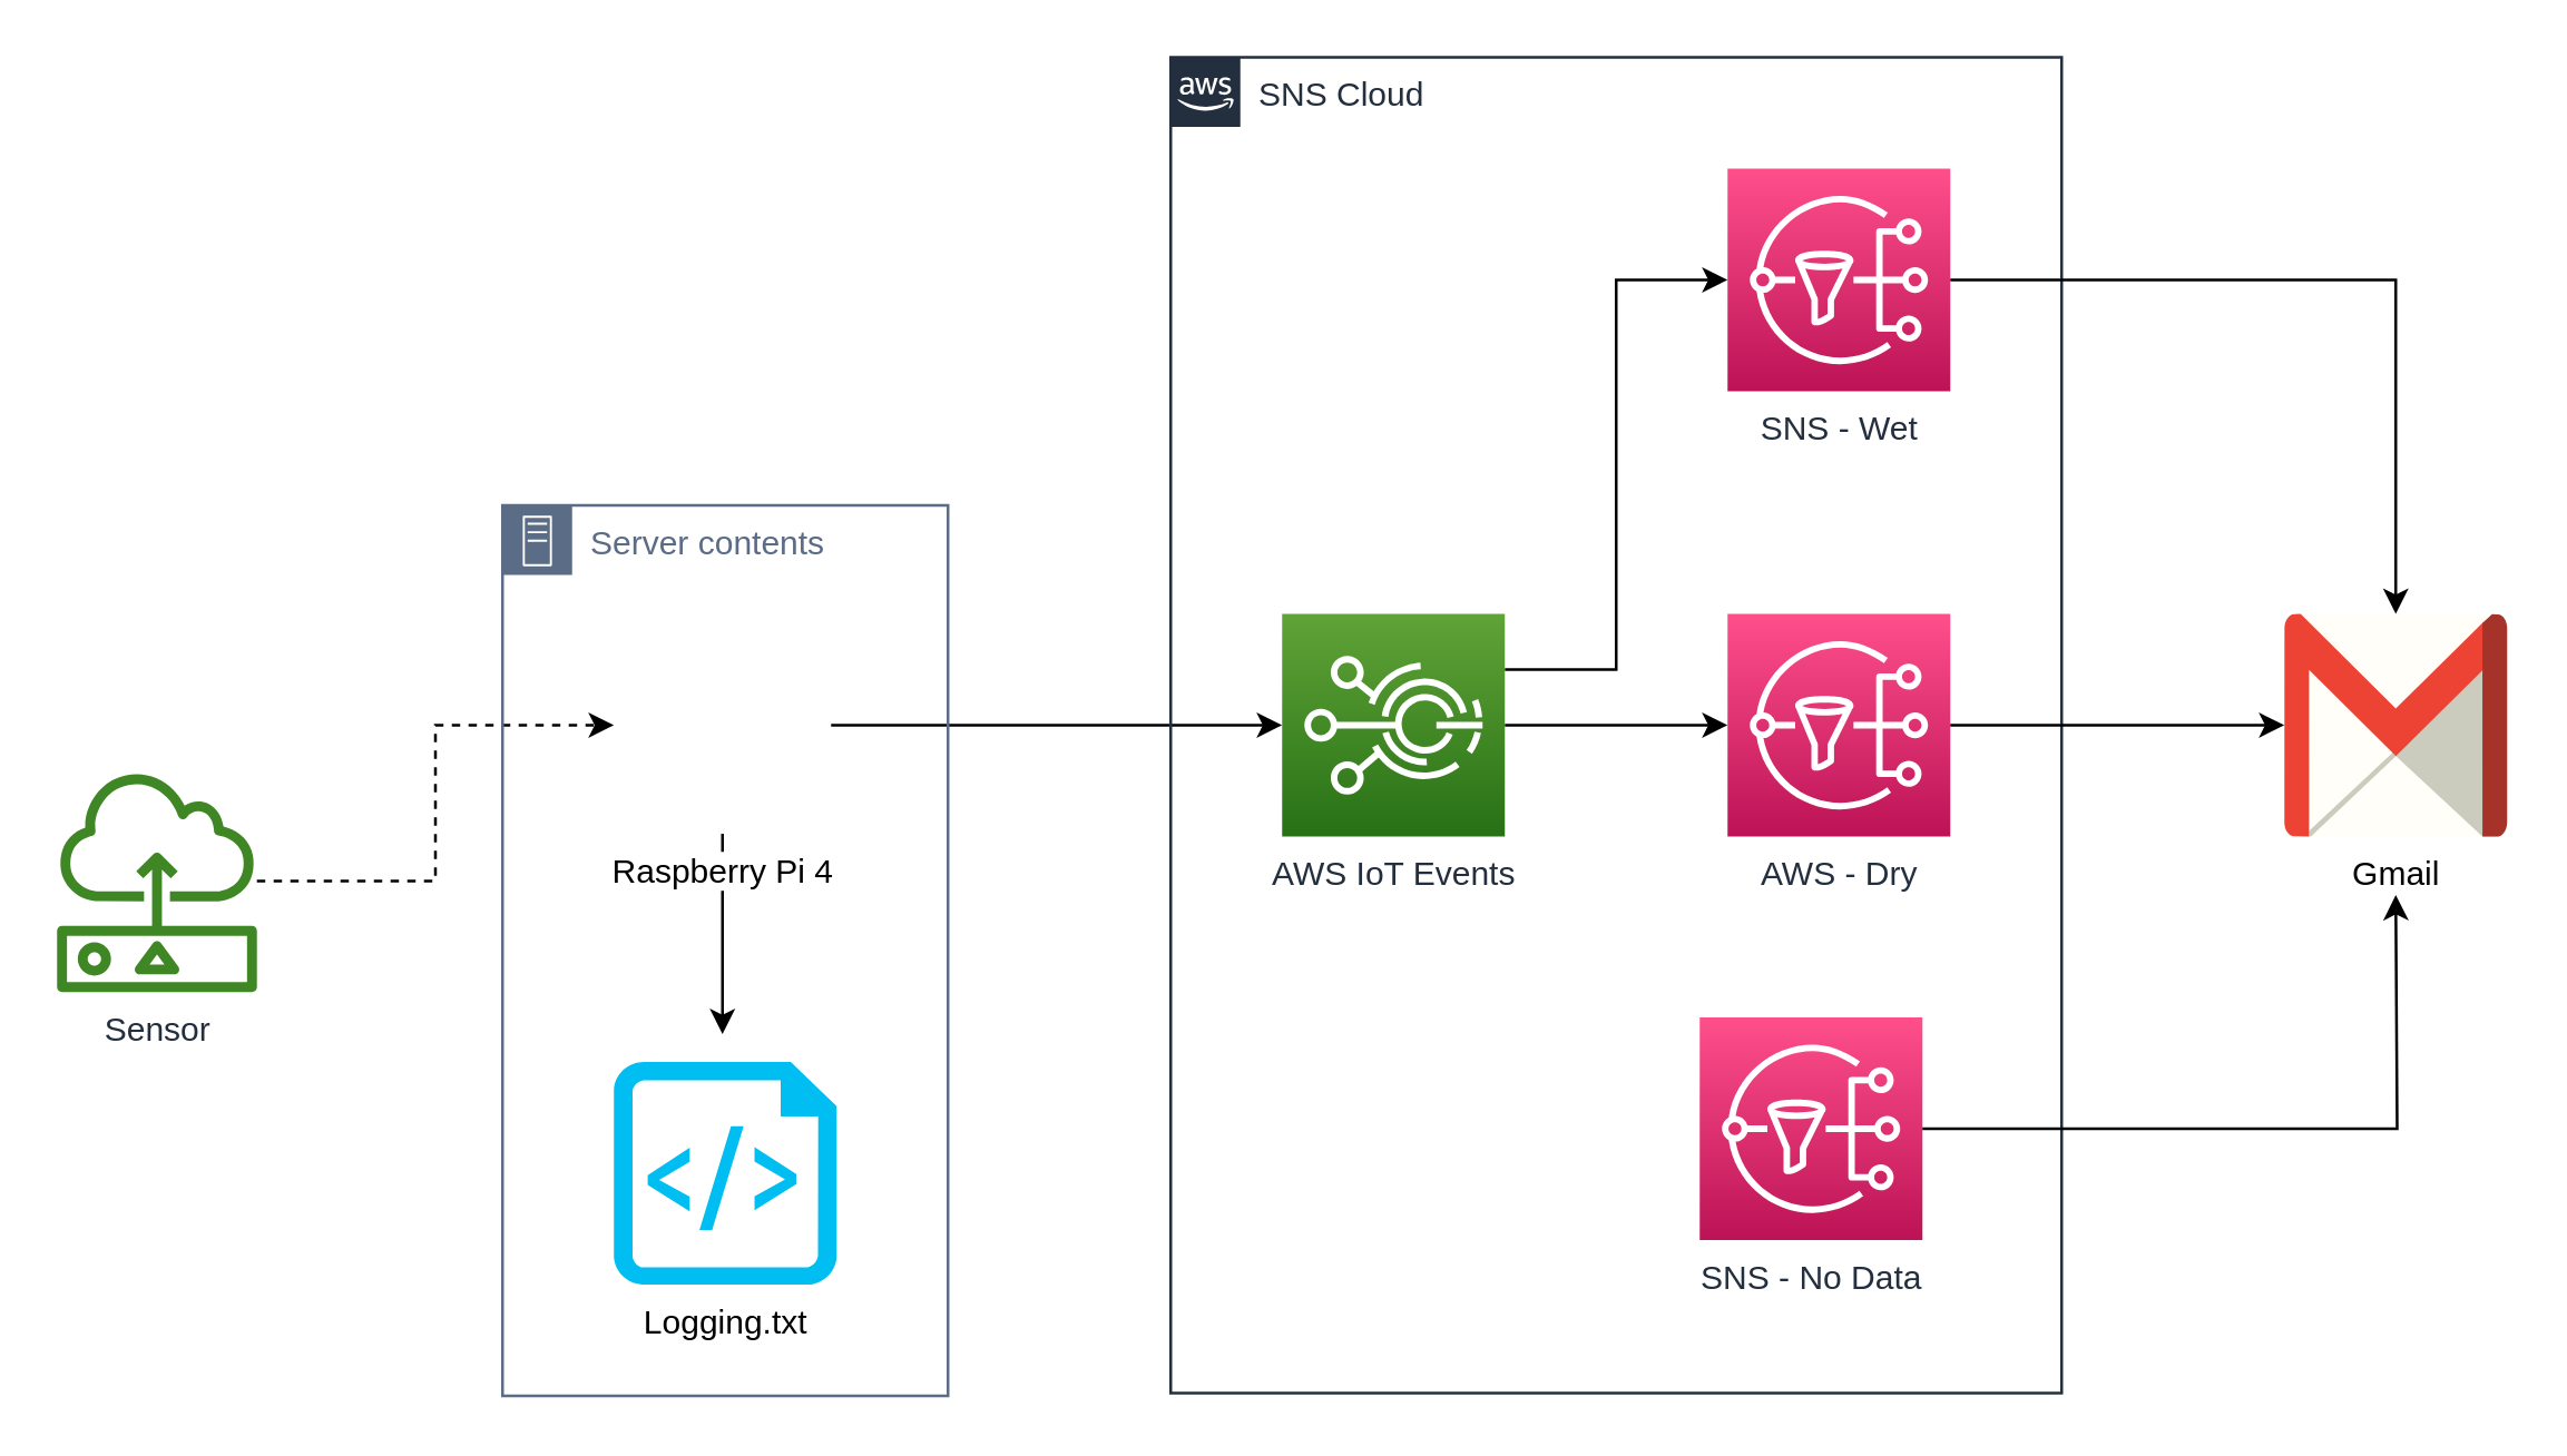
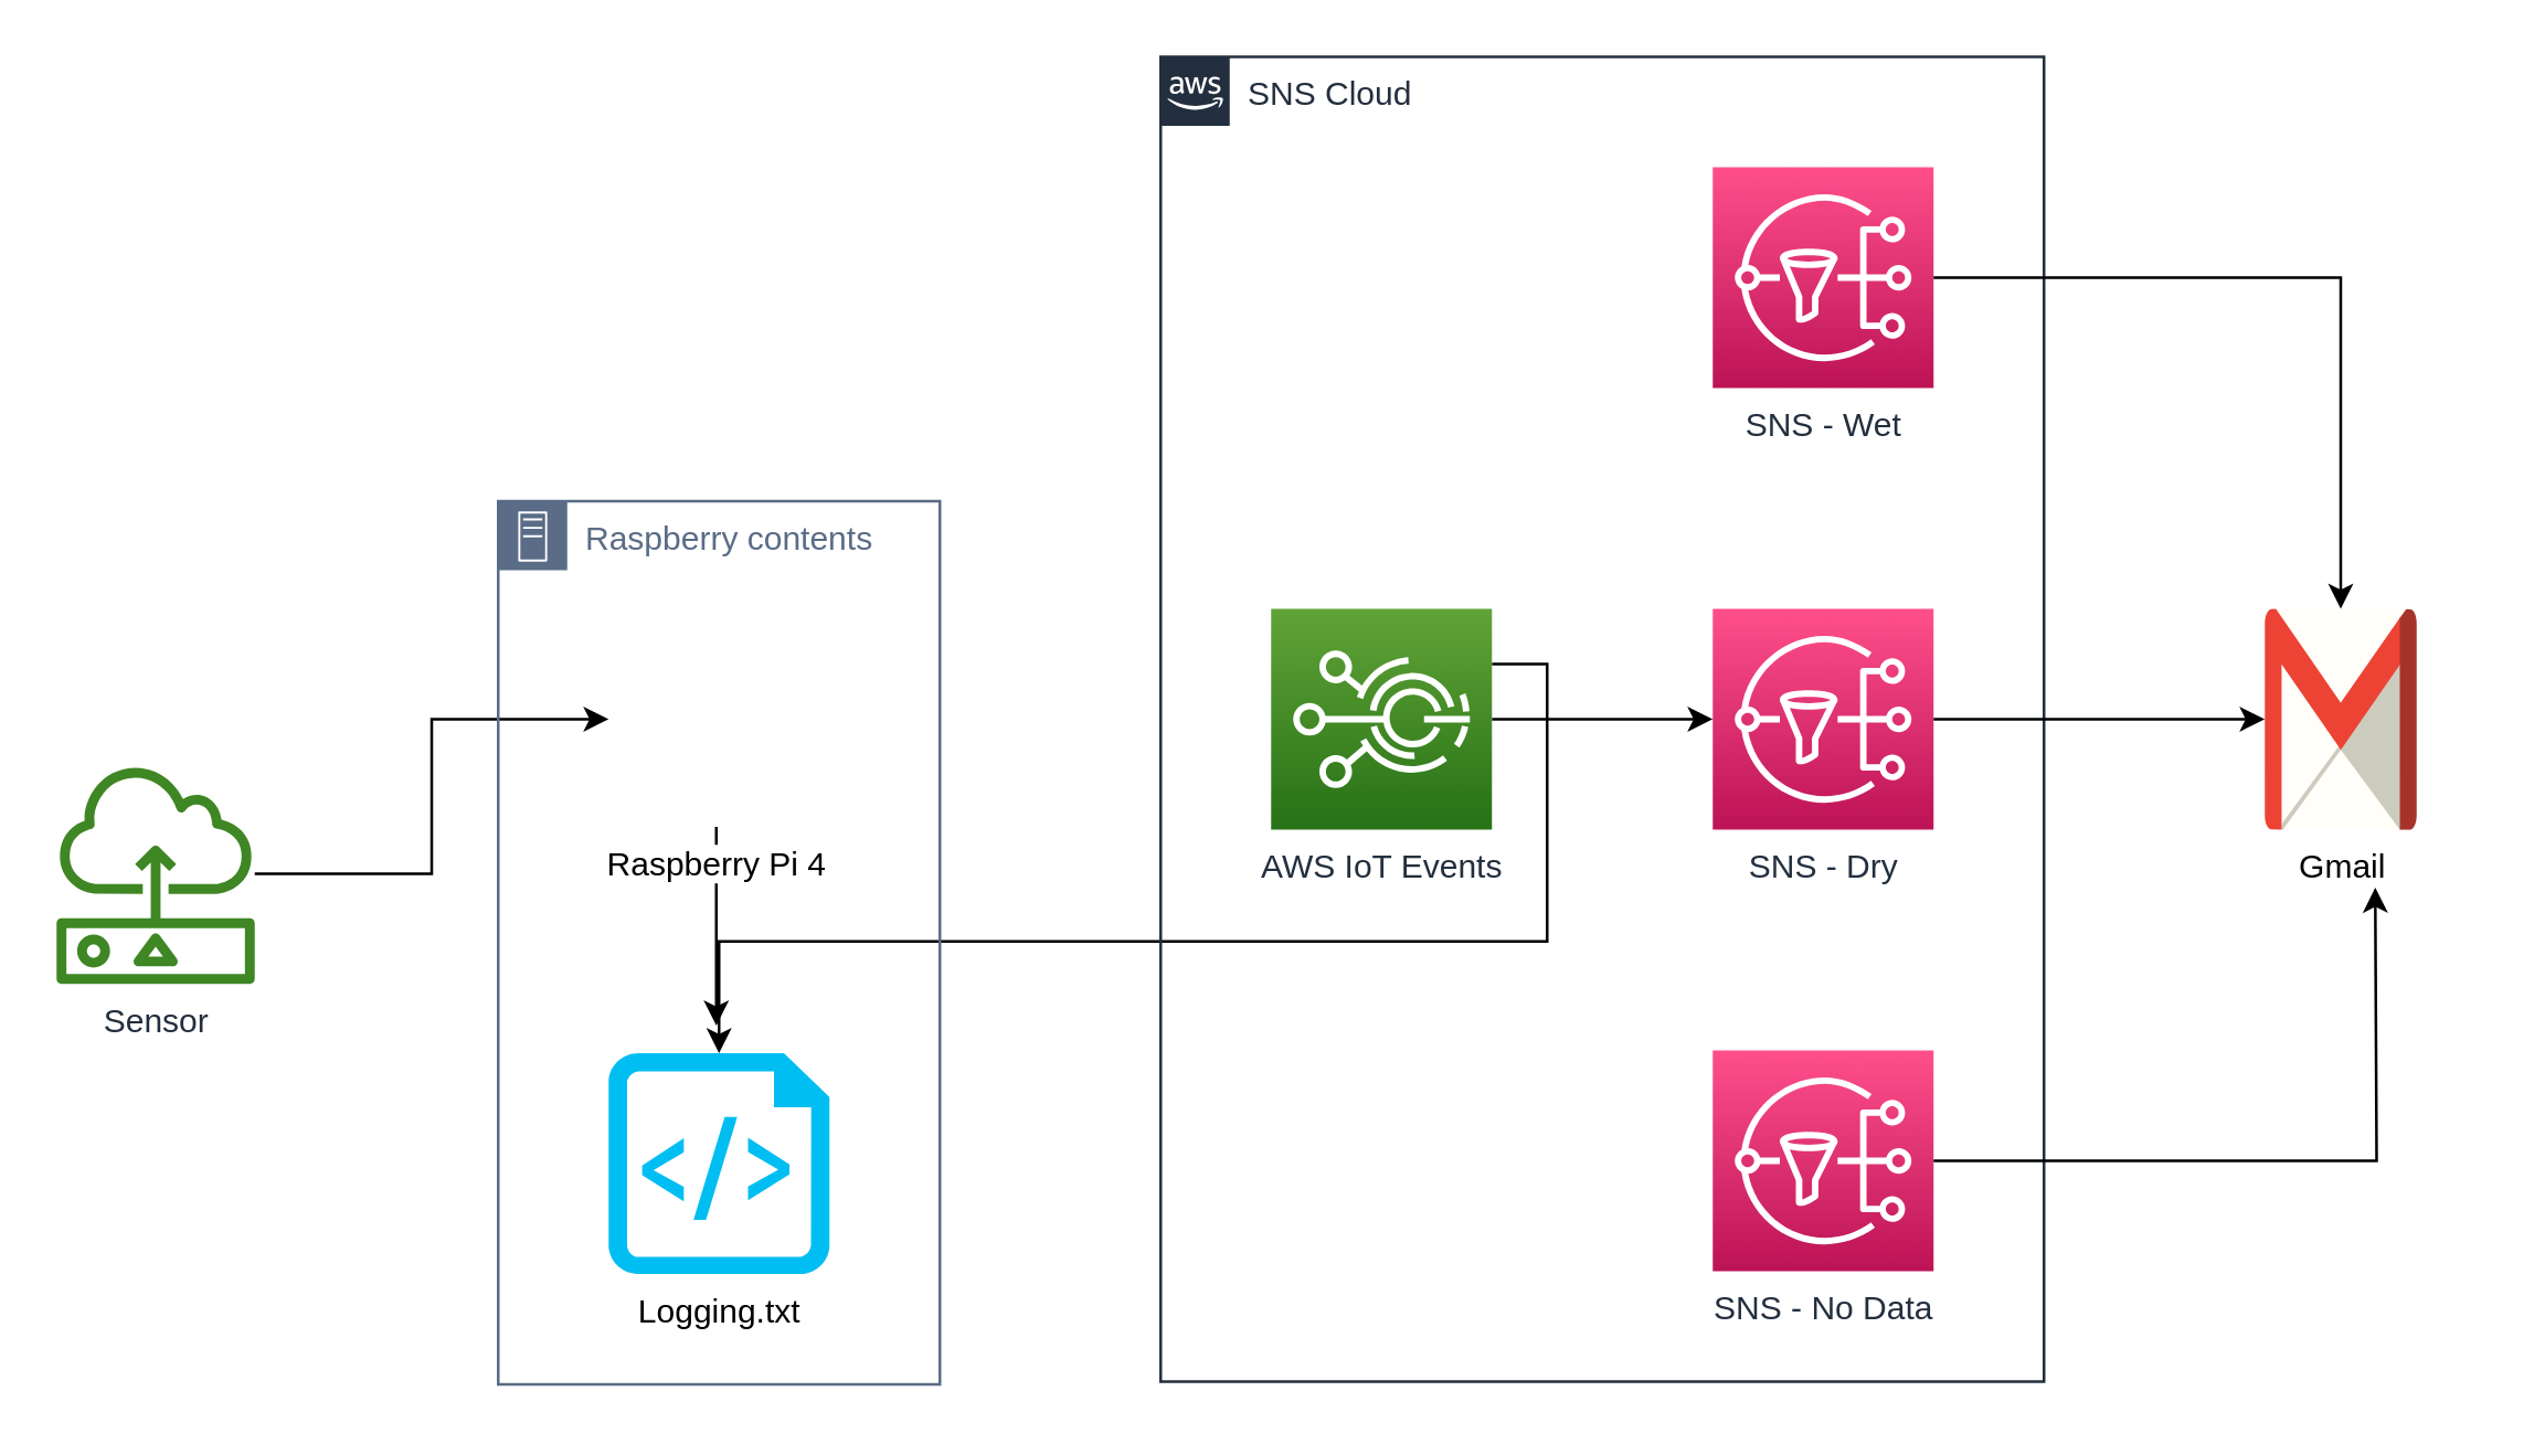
- <mxCell id="8" style="edgeStyle=orthogonalEdgeStyle;rounded=0;orthogonalLoop=1;jettySize=auto;html=1;exitX=1;exitY=0.25;exitDx=0;exitDy=0;exitPerimeter=0;entryX=0;entryY=0.5;entryDx=0;entryDy=0;entryPerimeter=0;startArrow=none;startFill=0;endArrow=classic;endFill=1;" edge="1" parent="1" source="10" target="13"><mxGeometry relative="1" as="geometry" /></mxCell>
+ <mxCell id="8" style="edgeStyle=orthogonalEdgeStyle;rounded=0;orthogonalLoop=1;jettySize=auto;html=1;exitX=1;exitY=0.25;exitDx=0;exitDy=0;exitPerimeter=0;startArrow=none;startFill=0;endArrow=classic;endFill=1;" edge="1" parent="1" source="10" target="7"><mxGeometry relative="1" as="geometry" /></mxCell>
- <mxCell id="15" value="Server contents" style="points=[[0,0],[0.25,0],[0.5,0],[0.75,0],[1,0],[1,0.25],[1,0.5],[1,0.75],[1,1],[0.75,1],[0.5,1],[0.25,1],[0,1],[0,0.75],[0,0.5],[0,0.25]];outlineConnect=0;gradientColor=none;html=1;whiteSpace=wrap;fontSize=12;fontStyle=0;container=1;pointerEvents=0;collapsible=0;recursiveResize=0;shape=mxgraph.aws4.group;grIcon=mxgraph.aws4.group_on_premise;strokeColor=#5A6C86;fillColor=none;verticalAlign=top;align=left;spacingLeft=30;fontColor=#5A6C86;dashed=0;" vertex="1" parent="1"><mxGeometry x="180" y="181" width="160" height="320" as="geometry" /></mxCell>
+ <mxCell id="15" value="Raspberry contents" style="points=[[0,0],[0.25,0],[0.5,0],[0.75,0],[1,0],[1,0.25],[1,0.5],[1,0.75],[1,1],[0.75,1],[0.5,1],[0.25,1],[0,1],[0,0.75],[0,0.5],[0,0.25]];outlineConnect=0;gradientColor=none;html=1;whiteSpace=wrap;fontSize=12;fontStyle=0;container=1;pointerEvents=0;collapsible=0;recursiveResize=0;shape=mxgraph.aws4.group;grIcon=mxgraph.aws4.group_on_premise;strokeColor=#5A6C86;fillColor=none;verticalAlign=top;align=left;spacingLeft=30;fontColor=#5A6C86;dashed=0;" vertex="1" parent="1"><mxGeometry x="180" y="181" width="160" height="320" as="geometry" /></mxCell>
- <mxCell id="5" style="edgeStyle=orthogonalEdgeStyle;rounded=0;orthogonalLoop=1;jettySize=auto;html=1;exitX=1;exitY=0.5;exitDx=0;exitDy=0;startArrow=none;startFill=0;endArrow=classic;endFill=1;strokeColor=default;" edge="1" parent="1" source="6" target="10"><mxGeometry relative="1" as="geometry" /></mxCell>
- <mxCell id="16" value="Gmail" style="dashed=0;outlineConnect=0;html=1;align=center;labelPosition=center;verticalLabelPosition=bottom;verticalAlign=top;shape=mxgraph.weblogos.gmail" vertex="1" parent="1"><mxGeometry x="820" y="220" width="80" height="80" as="geometry" /></mxCell>
+ <mxCell id="16" value="Gmail" style="dashed=0;outlineConnect=0;html=1;align=center;labelPosition=center;verticalLabelPosition=bottom;verticalAlign=top;shape=mxgraph.weblogos.gmail" vertex="1" parent="1"><mxGeometry x="820" y="220" width="55" height="80" as="geometry" /></mxCell>
- <mxCell id="2" style="edgeStyle=orthogonalEdgeStyle;rounded=0;orthogonalLoop=1;jettySize=auto;html=1;startArrow=none;startFill=0;endArrow=classic;endFill=1;strokeColor=default;dashed=1;" edge="1" parent="1" source="3" target="6"><mxGeometry relative="1" as="geometry" /></mxCell>
+ <mxCell id="2" style="edgeStyle=orthogonalEdgeStyle;rounded=0;orthogonalLoop=1;jettySize=auto;html=1;startArrow=none;startFill=0;endArrow=classic;endFill=1;strokeColor=default;" edge="1" parent="1" source="3" target="6"><mxGeometry relative="1" as="geometry" /></mxCell>
- <mxCell id="12" value="AWS - Dry" style="sketch=0;points=[[0,0,0],[0.25,0,0],[0.5,0,0],[0.75,0,0],[1,0,0],[0,1,0],[0.25,1,0],[0.5,1,0],[0.75,1,0],[1,1,0],[0,0.25,0],[0,0.5,0],[0,0.75,0],[1,0.25,0],[1,0.5,0],[1,0.75,0]];outlineConnect=0;fontColor=#232F3E;gradientColor=#FF4F8B;gradientDirection=north;fillColor=#BC1356;strokeColor=#ffffff;dashed=0;verticalLabelPosition=bottom;verticalAlign=top;align=center;html=1;fontSize=12;fontStyle=0;aspect=fixed;shape=mxgraph.aws4.resourceIcon;resIcon=mxgraph.aws4.sns;" vertex="1" parent="11"><mxGeometry x="200" y="200" width="80" height="80" as="geometry" /></mxCell>
+ <mxCell id="12" value="SNS - Dry" style="sketch=0;points=[[0,0,0],[0.25,0,0],[0.5,0,0],[0.75,0,0],[1,0,0],[0,1,0],[0.25,1,0],[0.5,1,0],[0.75,1,0],[1,1,0],[0,0.25,0],[0,0.5,0],[0,0.75,0],[1,0.25,0],[1,0.5,0],[1,0.75,0]];outlineConnect=0;fontColor=#232F3E;gradientColor=#FF4F8B;gradientDirection=north;fillColor=#BC1356;strokeColor=#ffffff;dashed=0;verticalLabelPosition=bottom;verticalAlign=top;align=center;html=1;fontSize=12;fontStyle=0;aspect=fixed;shape=mxgraph.aws4.resourceIcon;resIcon=mxgraph.aws4.sns;" vertex="1" parent="11"><mxGeometry x="200" y="200" width="80" height="80" as="geometry" /></mxCell>
- <mxCell id="14" value="SNS - No Data" style="sketch=0;points=[[0,0,0],[0.25,0,0],[0.5,0,0],[0.75,0,0],[1,0,0],[0,1,0],[0.25,1,0],[0.5,1,0],[0.75,1,0],[1,1,0],[0,0.25,0],[0,0.5,0],[0,0.75,0],[1,0.25,0],[1,0.5,0],[1,0.75,0]];outlineConnect=0;fontColor=#232F3E;gradientColor=#FF4F8B;gradientDirection=north;fillColor=#BC1356;strokeColor=#ffffff;dashed=0;verticalLabelPosition=bottom;verticalAlign=top;align=center;html=1;fontSize=12;fontStyle=0;aspect=fixed;shape=mxgraph.aws4.resourceIcon;resIcon=mxgraph.aws4.sns;" vertex="1" parent="11"><mxGeometry x="190" y="345" width="80" height="80" as="geometry" /></mxCell>
+ <mxCell id="14" value="SNS - No Data" style="sketch=0;points=[[0,0,0],[0.25,0,0],[0.5,0,0],[0.75,0,0],[1,0,0],[0,1,0],[0.25,1,0],[0.5,1,0],[0.75,1,0],[1,1,0],[0,0.25,0],[0,0.5,0],[0,0.75,0],[1,0.25,0],[1,0.5,0],[1,0.75,0]];outlineConnect=0;fontColor=#232F3E;gradientColor=#FF4F8B;gradientDirection=north;fillColor=#BC1356;strokeColor=#ffffff;dashed=0;verticalLabelPosition=bottom;verticalAlign=top;align=center;html=1;fontSize=12;fontStyle=0;aspect=fixed;shape=mxgraph.aws4.resourceIcon;resIcon=mxgraph.aws4.sns;" vertex="1" parent="11"><mxGeometry x="200" y="360" width="80" height="80" as="geometry" /></mxCell>
